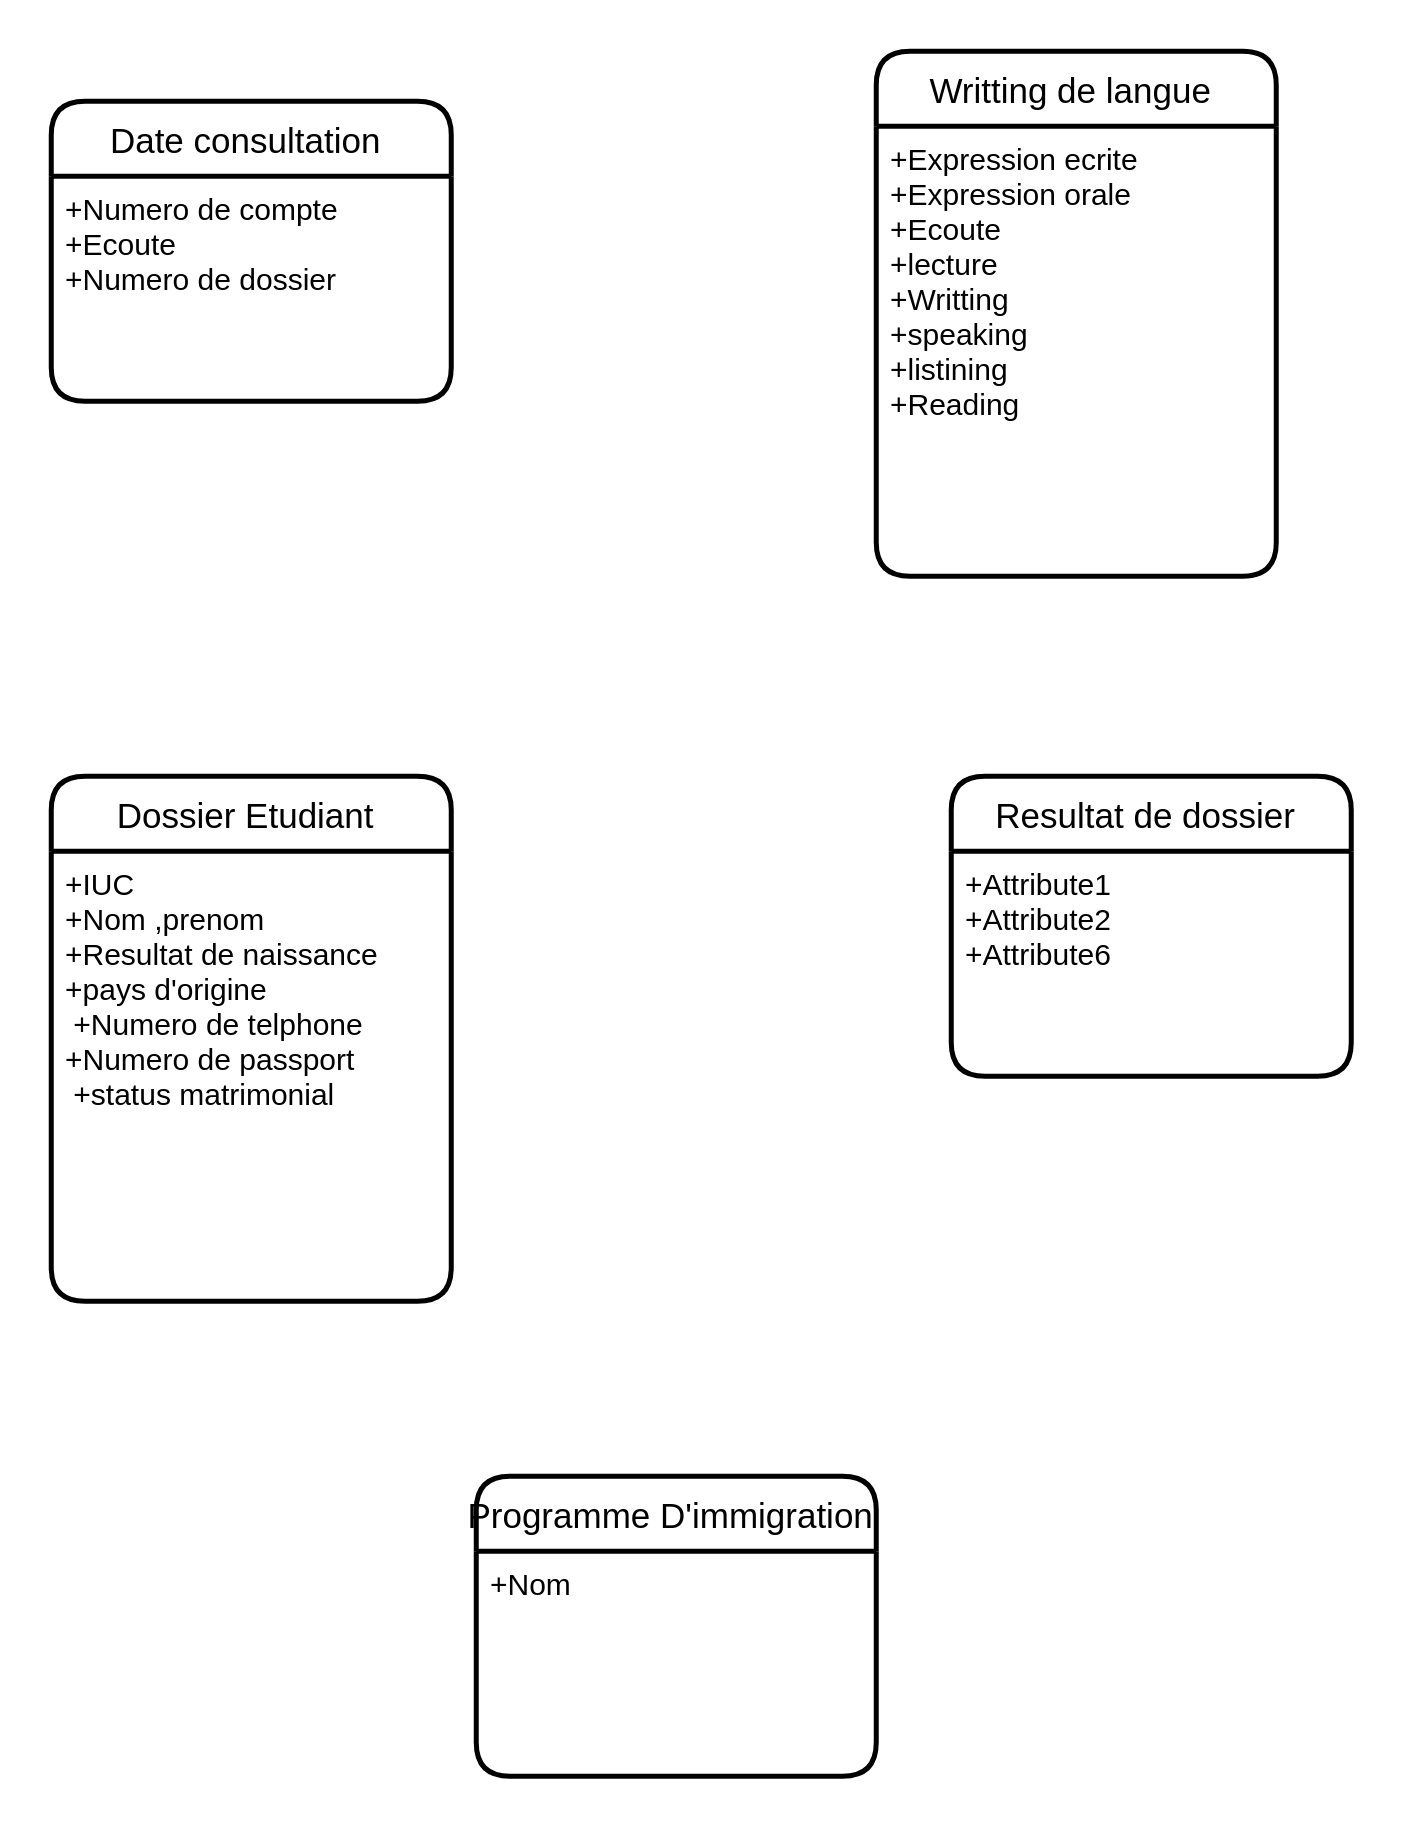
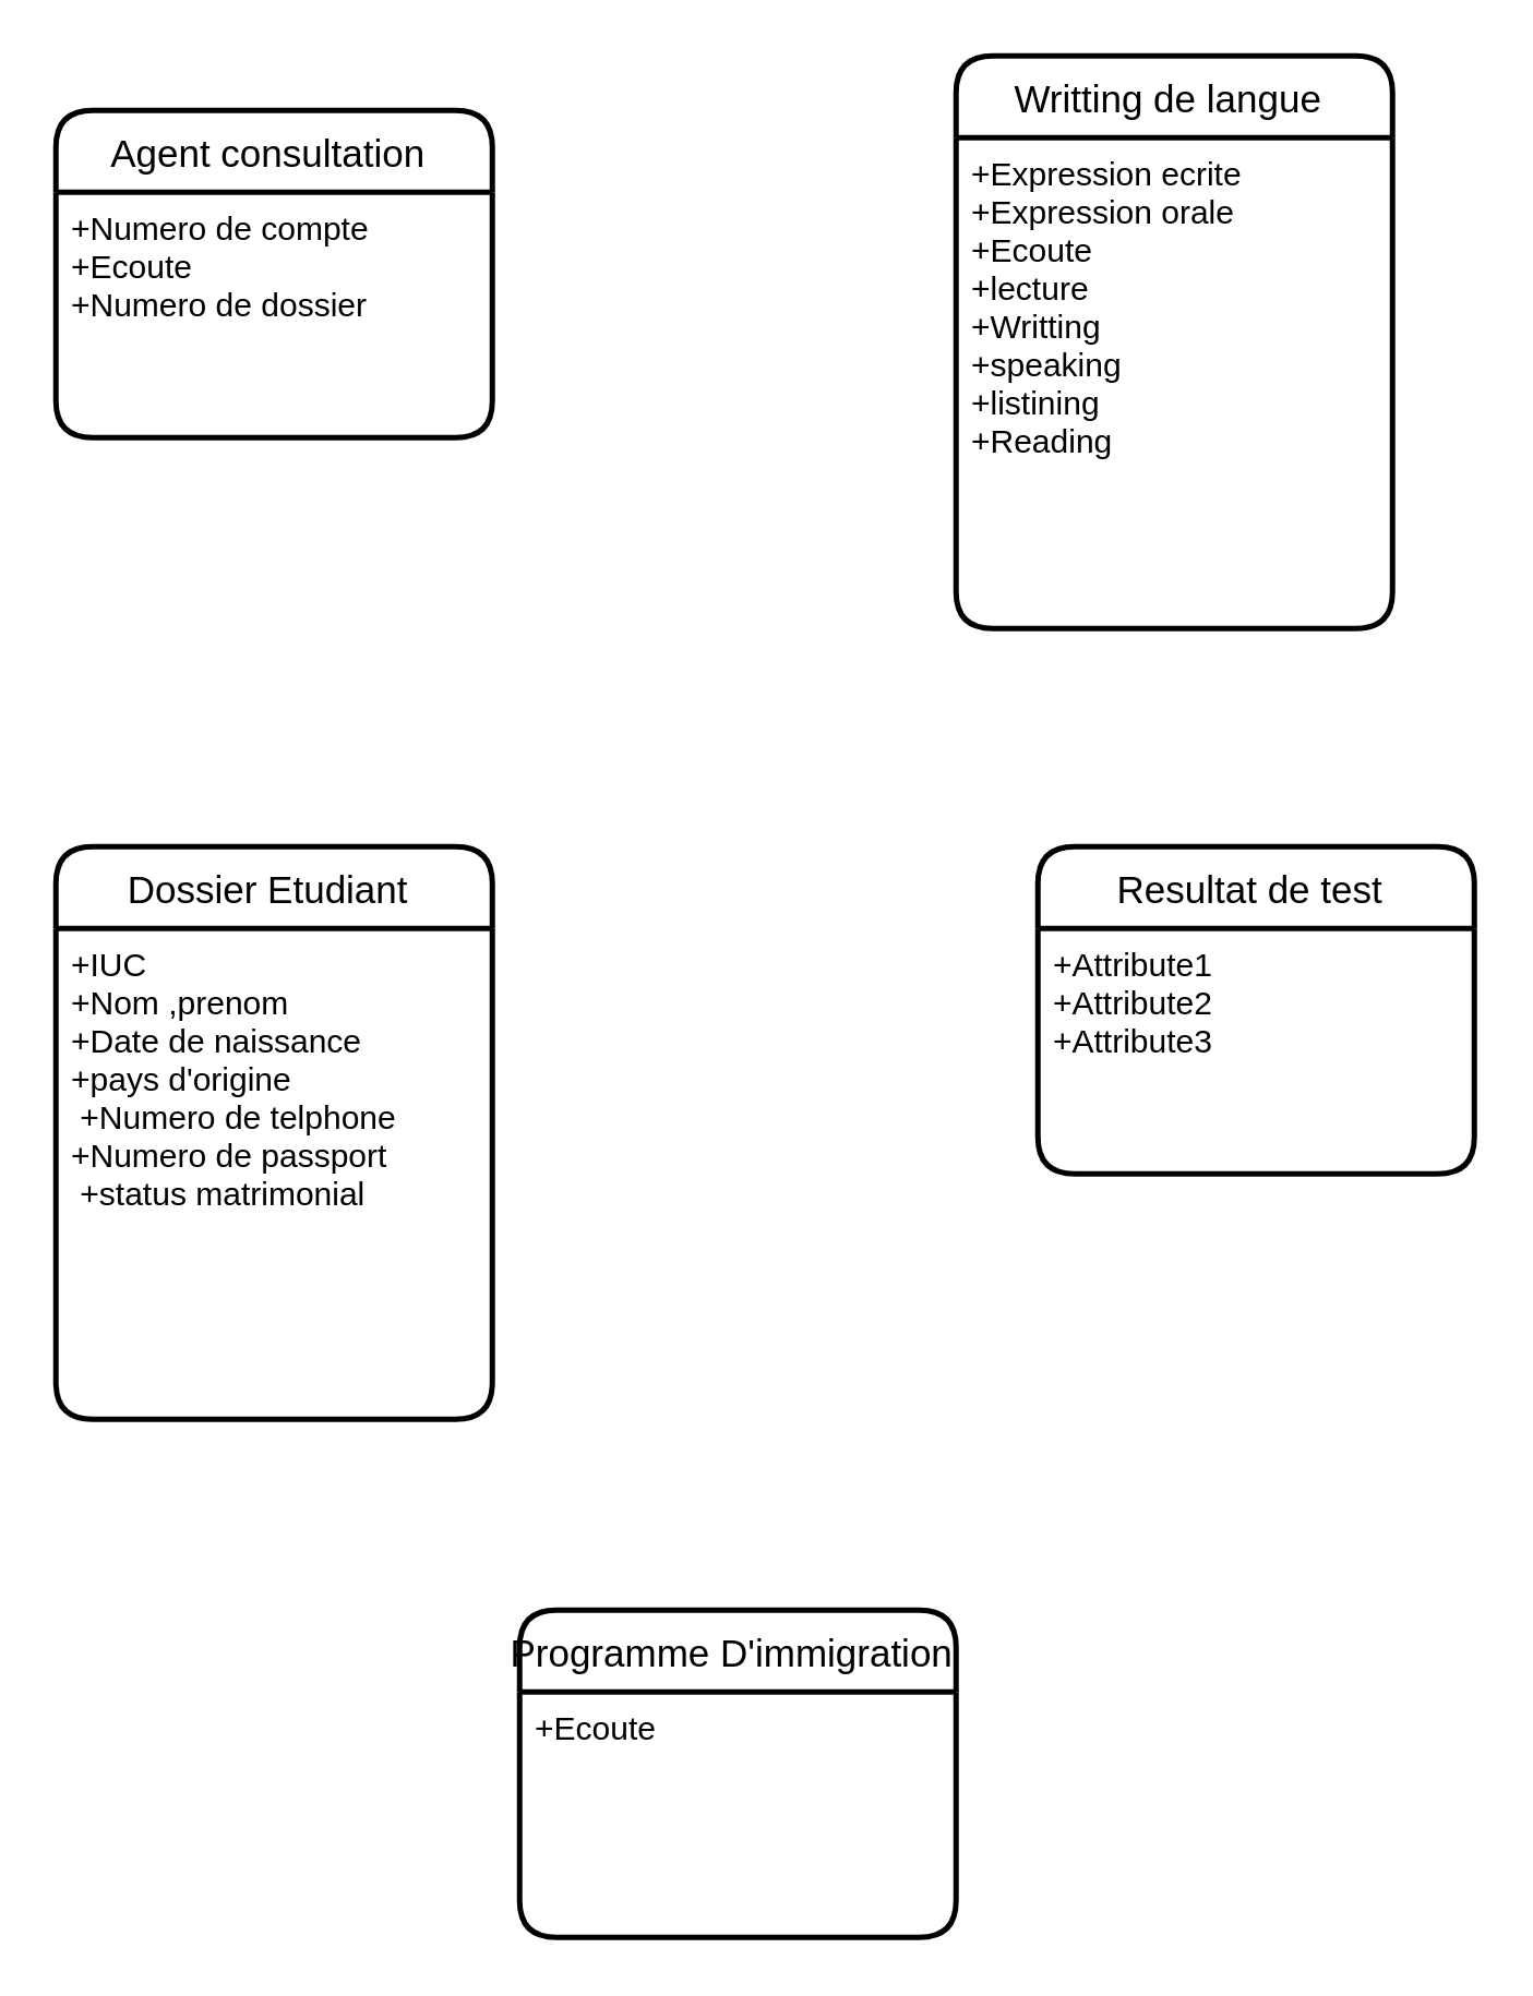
- <mxCell id="6" value="Date consultation " style="swimlane;childLayout=stackLayout;horizontal=1;startSize=30;horizontalStack=0;rounded=1;fontSize=14;fontStyle=0;strokeWidth=2;resizeParent=0;resizeLast=1;shadow=0;dashed=0;align=center;" vertex="1" parent="1"><mxGeometry x="20" y="40" width="160" height="120" as="geometry" /></mxCell>
+ <mxCell id="6" value="Agent consultation " style="swimlane;childLayout=stackLayout;horizontal=1;startSize=30;horizontalStack=0;rounded=1;fontSize=14;fontStyle=0;strokeWidth=2;resizeParent=0;resizeLast=1;shadow=0;dashed=0;align=center;" vertex="1" parent="1"><mxGeometry x="20" y="40" width="160" height="120" as="geometry" /></mxCell>
- <mxCell id="8" value="Resultat de dossier " style="swimlane;childLayout=stackLayout;horizontal=1;startSize=30;horizontalStack=0;rounded=1;fontSize=14;fontStyle=0;strokeWidth=2;resizeParent=0;resizeLast=1;shadow=0;dashed=0;align=center;" vertex="1" parent="1"><mxGeometry x="380" y="310" width="160" height="120" as="geometry" /></mxCell>
+ <mxCell id="8" value="Resultat de test " style="swimlane;childLayout=stackLayout;horizontal=1;startSize=30;horizontalStack=0;rounded=1;fontSize=14;fontStyle=0;strokeWidth=2;resizeParent=0;resizeLast=1;shadow=0;dashed=0;align=center;" vertex="1" parent="1"><mxGeometry x="380" y="310" width="160" height="120" as="geometry" /></mxCell>
- <mxCell id="3" value="+IUC&#10;+Nom ,prenom&#10;+Resultat de naissance&#10;+pays d'origine&#10; +Numero de telphone &#10;+Numero de passport &#10; +status matrimonial &#10;" style="align=left;strokeColor=none;fillColor=none;spacingLeft=4;fontSize=12;verticalAlign=top;resizable=0;rotatable=0;part=1;" vertex="1" parent="2"><mxGeometry y="30" width="160" height="180" as="geometry" /></mxCell>
+ <mxCell id="3" value="+IUC&#10;+Nom ,prenom&#10;+Date de naissance&#10;+pays d'origine&#10; +Numero de telphone &#10;+Numero de passport &#10; +status matrimonial &#10;" style="align=left;strokeColor=none;fillColor=none;spacingLeft=4;fontSize=12;verticalAlign=top;resizable=0;rotatable=0;part=1;" vertex="1" parent="2"><mxGeometry y="30" width="160" height="180" as="geometry" /></mxCell>
- <mxCell id="9" value="+Attribute1&#10;+Attribute2&#10;+Attribute6" style="align=left;strokeColor=none;fillColor=none;spacingLeft=4;fontSize=12;verticalAlign=top;resizable=0;rotatable=0;part=1;" vertex="1" parent="8"><mxGeometry y="30" width="160" height="90" as="geometry" /></mxCell>
+ <mxCell id="9" value="+Attribute1&#10;+Attribute2&#10;+Attribute3" style="align=left;strokeColor=none;fillColor=none;spacingLeft=4;fontSize=12;verticalAlign=top;resizable=0;rotatable=0;part=1;" vertex="1" parent="8"><mxGeometry y="30" width="160" height="90" as="geometry" /></mxCell>
- <mxCell id="11" value="+Nom" style="align=left;strokeColor=none;fillColor=none;spacingLeft=4;fontSize=12;verticalAlign=top;resizable=0;rotatable=0;part=1;" vertex="1" parent="10"><mxGeometry y="30" width="160" height="90" as="geometry" /></mxCell>
+ <mxCell id="11" value="+Ecoute" style="align=left;strokeColor=none;fillColor=none;spacingLeft=4;fontSize=12;verticalAlign=top;resizable=0;rotatable=0;part=1;" vertex="1" parent="10"><mxGeometry y="30" width="160" height="90" as="geometry" /></mxCell>
